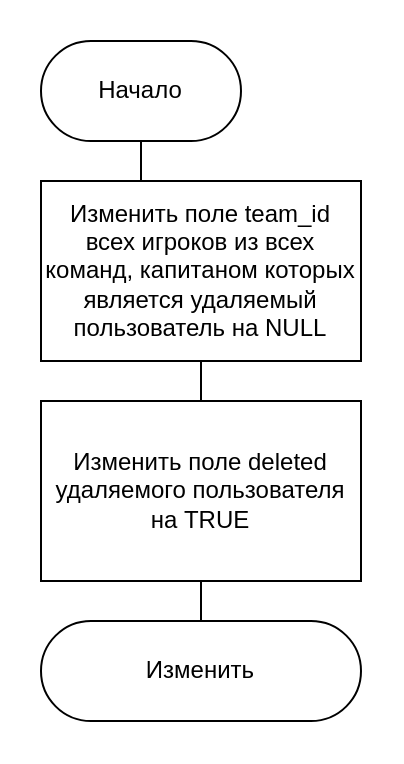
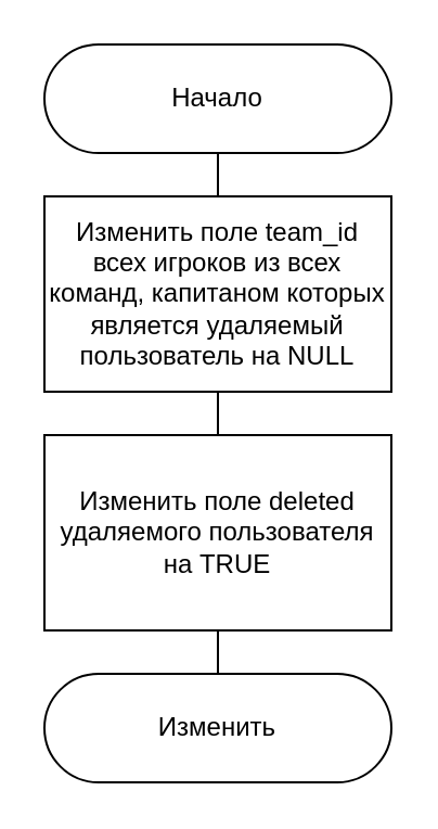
- <mxCell id="5" value="&lt;font style=&quot;font-size: 12px;&quot;&gt;Начало&lt;/font&gt;" style="rounded=1;whiteSpace=wrap;html=1;fontFamily=Helvetica;fontSize=12;arcSize=50;fontStyle=0" parent="1" vertex="1"><mxGeometry x="20" y="20" width="100" height="50" as="geometry" /></mxCell>
+ <mxCell id="5" value="&lt;font style=&quot;font-size: 12px;&quot;&gt;Начало&lt;/font&gt;" style="rounded=1;whiteSpace=wrap;html=1;fontFamily=Helvetica;fontSize=12;arcSize=50;fontStyle=0" parent="1" vertex="1"><mxGeometry x="20" y="20" width="160" height="50" as="geometry" /></mxCell>
